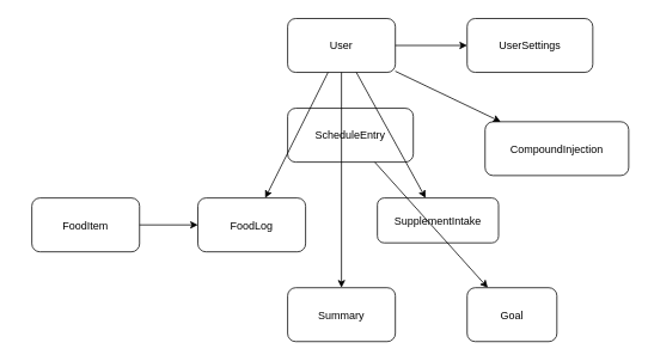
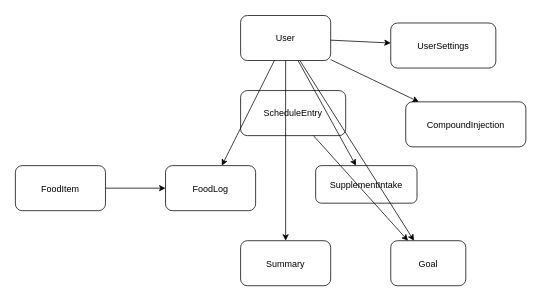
- <mxCell id="3" value="UserSettings" style="shape=rectangle;rounded=1;fillColor=#ffffff;strokeColor=#000000;" vertex="1" parent="1"><mxGeometry x="520" y="20" width="140" height="60" as="geometry" /></mxCell>
+ <mxCell id="3" value="UserSettings" style="shape=rectangle;rounded=1;fillColor=#ffffff;strokeColor=#000000;" vertex="1" parent="1"><mxGeometry x="520" y="30" width="140" height="60" as="geometry" /></mxCell>
+ <mxCell id="18" edge="1" parent="1" source="2" target="10"><mxGeometry relative="1" as="geometry" /></mxCell>
- <mxCell id="5" value="FoodItem" style="shape=rectangle;rounded=1;fillColor=#ffffff;strokeColor=#000000;" vertex="1" parent="1"><mxGeometry x="35" y="220" width="120" height="60" as="geometry" /></mxCell>
+ <mxCell id="5" value="FoodItem" style="shape=rectangle;rounded=1;fillColor=#ffffff;strokeColor=#000000;" vertex="1" parent="1"><mxGeometry x="20" y="220" width="120" height="60" as="geometry" /></mxCell>
